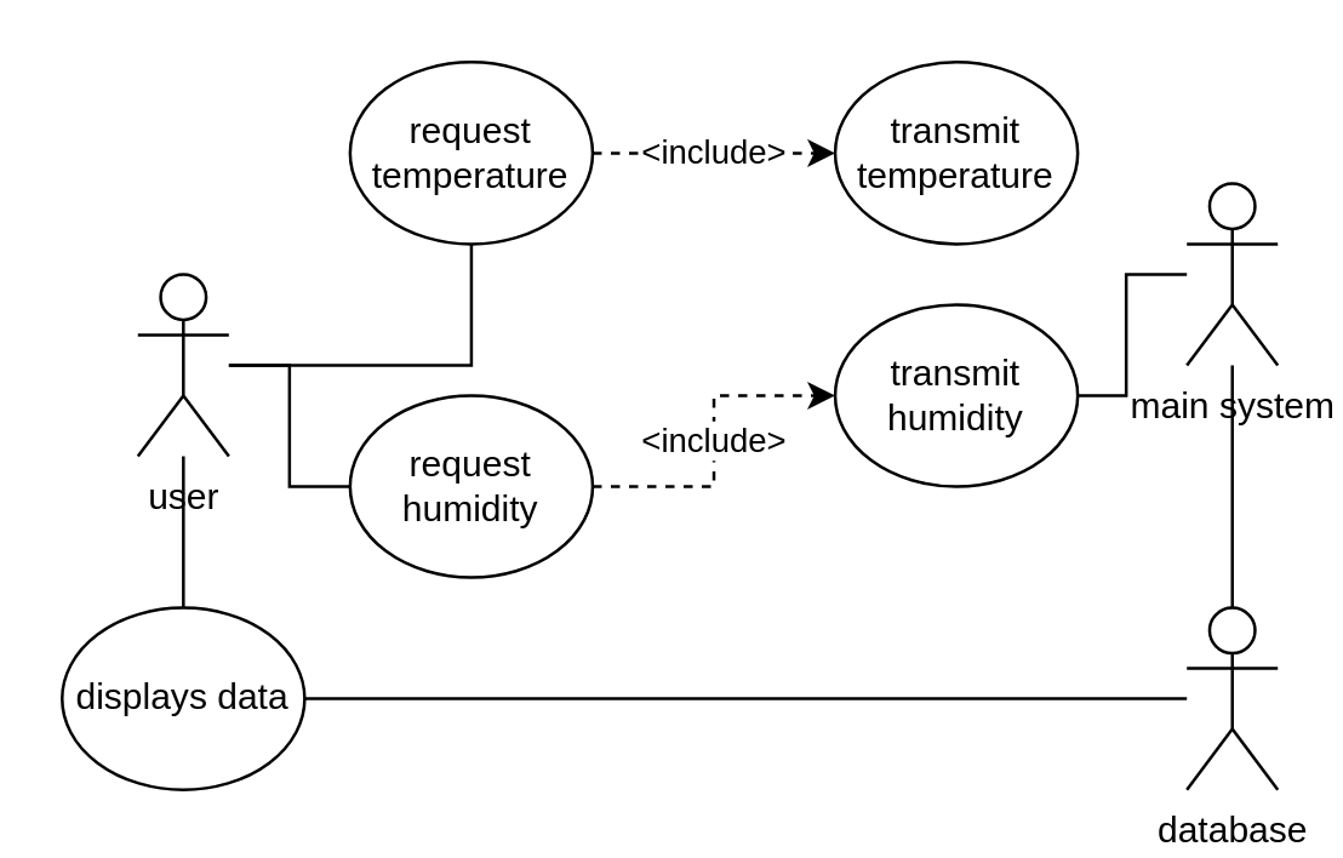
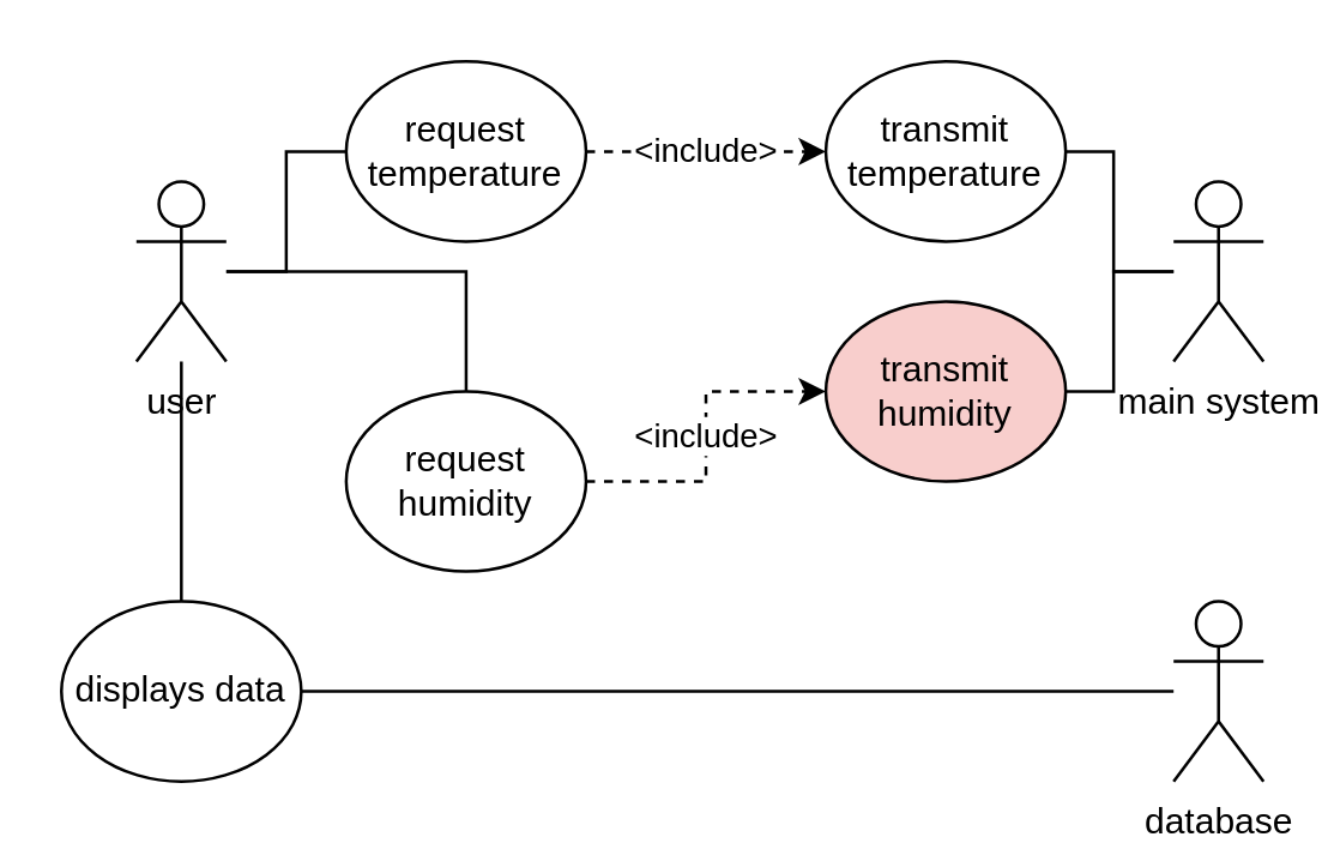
- <mxCell id="4" value="user" style="shape=umlActor;verticalLabelPosition=bottom;verticalAlign=top;html=1;outlineConnect=0;" vertex="1" parent="1"><mxGeometry x="45" y="90" width="30" height="60" as="geometry" /></mxCell>
+ <mxCell id="4" value="user" style="shape=umlActor;verticalLabelPosition=bottom;verticalAlign=top;html=1;outlineConnect=0;" vertex="1" parent="1"><mxGeometry x="45" y="60" width="30" height="60" as="geometry" /></mxCell>
- <mxCell id="17" value="transmit humidity" style="ellipse;whiteSpace=wrap;html=1;" vertex="1" parent="1"><mxGeometry x="275" y="100" width="80" height="60" as="geometry" /></mxCell>
+ <mxCell id="17" value="transmit humidity" style="ellipse;whiteSpace=wrap;html=1;fillColor=#f8cecc;" vertex="1" parent="1"><mxGeometry x="275" y="100" width="80" height="60" as="geometry" /></mxCell>
- <mxCell id="5" style="edgeStyle=orthogonalEdgeStyle;rounded=0;orthogonalLoop=1;jettySize=auto;html=1;startArrow=none;startFill=0;endArrow=none;endFill=0;" edge="1" parent="1" source="7" target="13"><mxGeometry relative="1" as="geometry" /></mxCell>
+ <mxCell id="5" style="edgeStyle=orthogonalEdgeStyle;rounded=0;orthogonalLoop=1;jettySize=auto;html=1;entryX=1;entryY=0.5;entryDx=0;entryDy=0;startArrow=none;startFill=0;endArrow=none;endFill=0;" edge="1" parent="1" source="7" target="16"><mxGeometry relative="1" as="geometry" /></mxCell>
